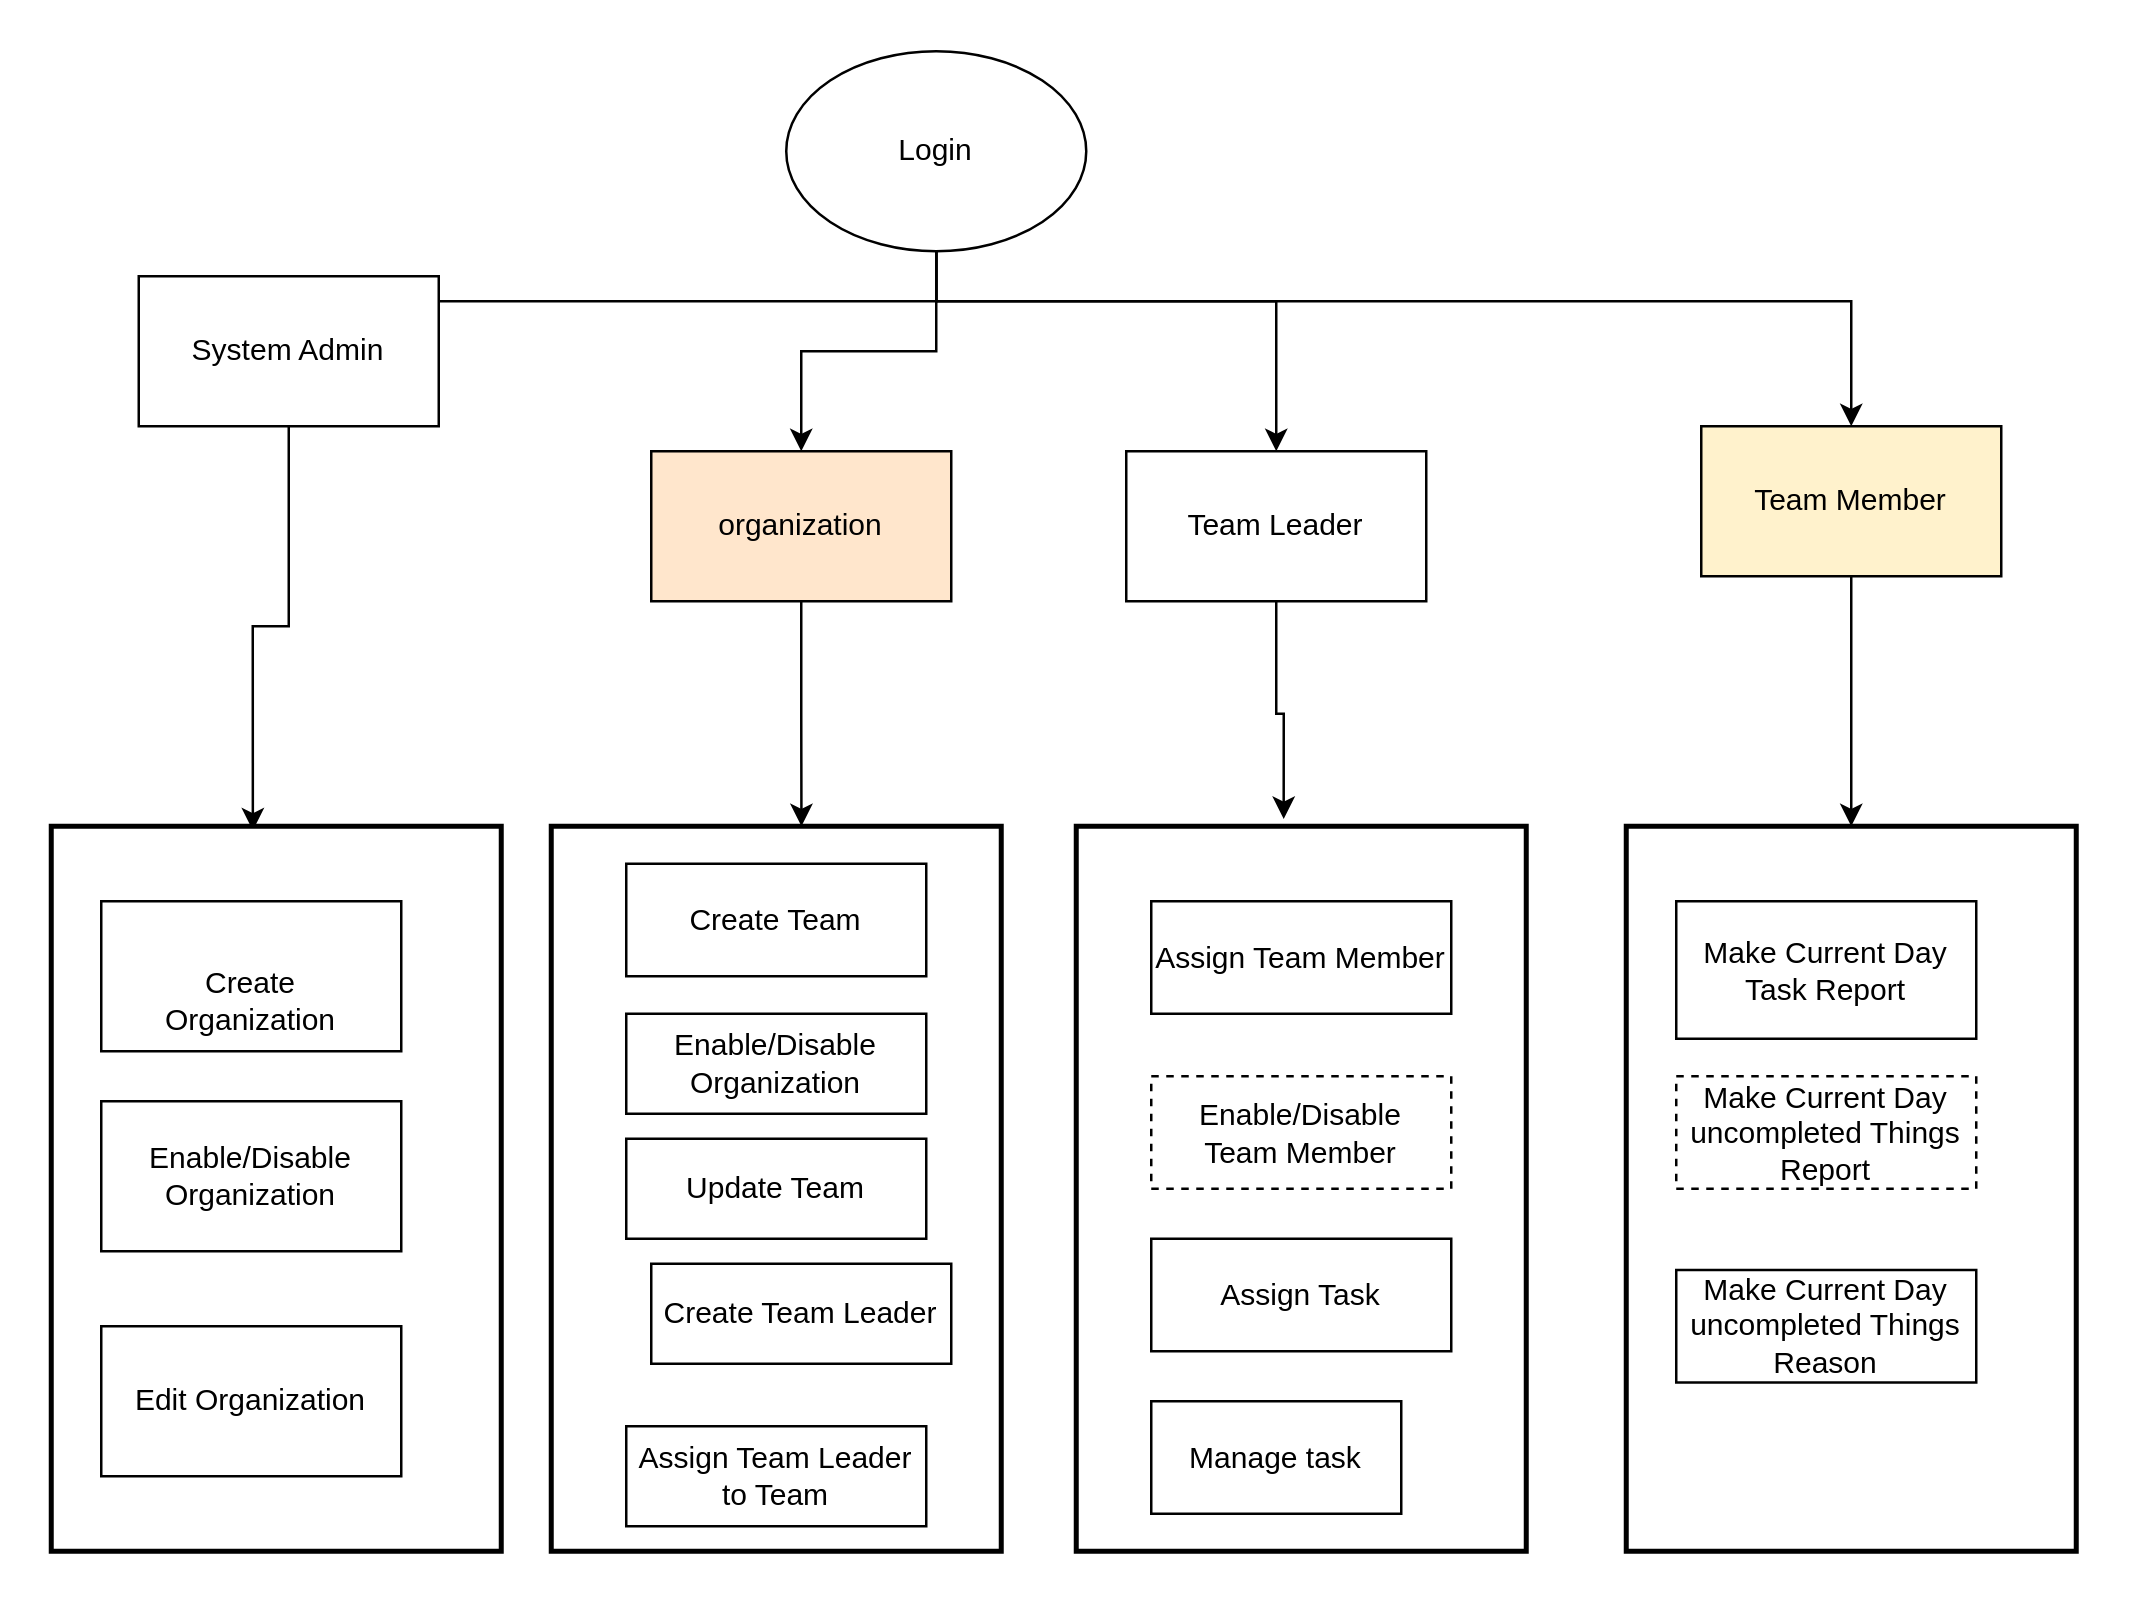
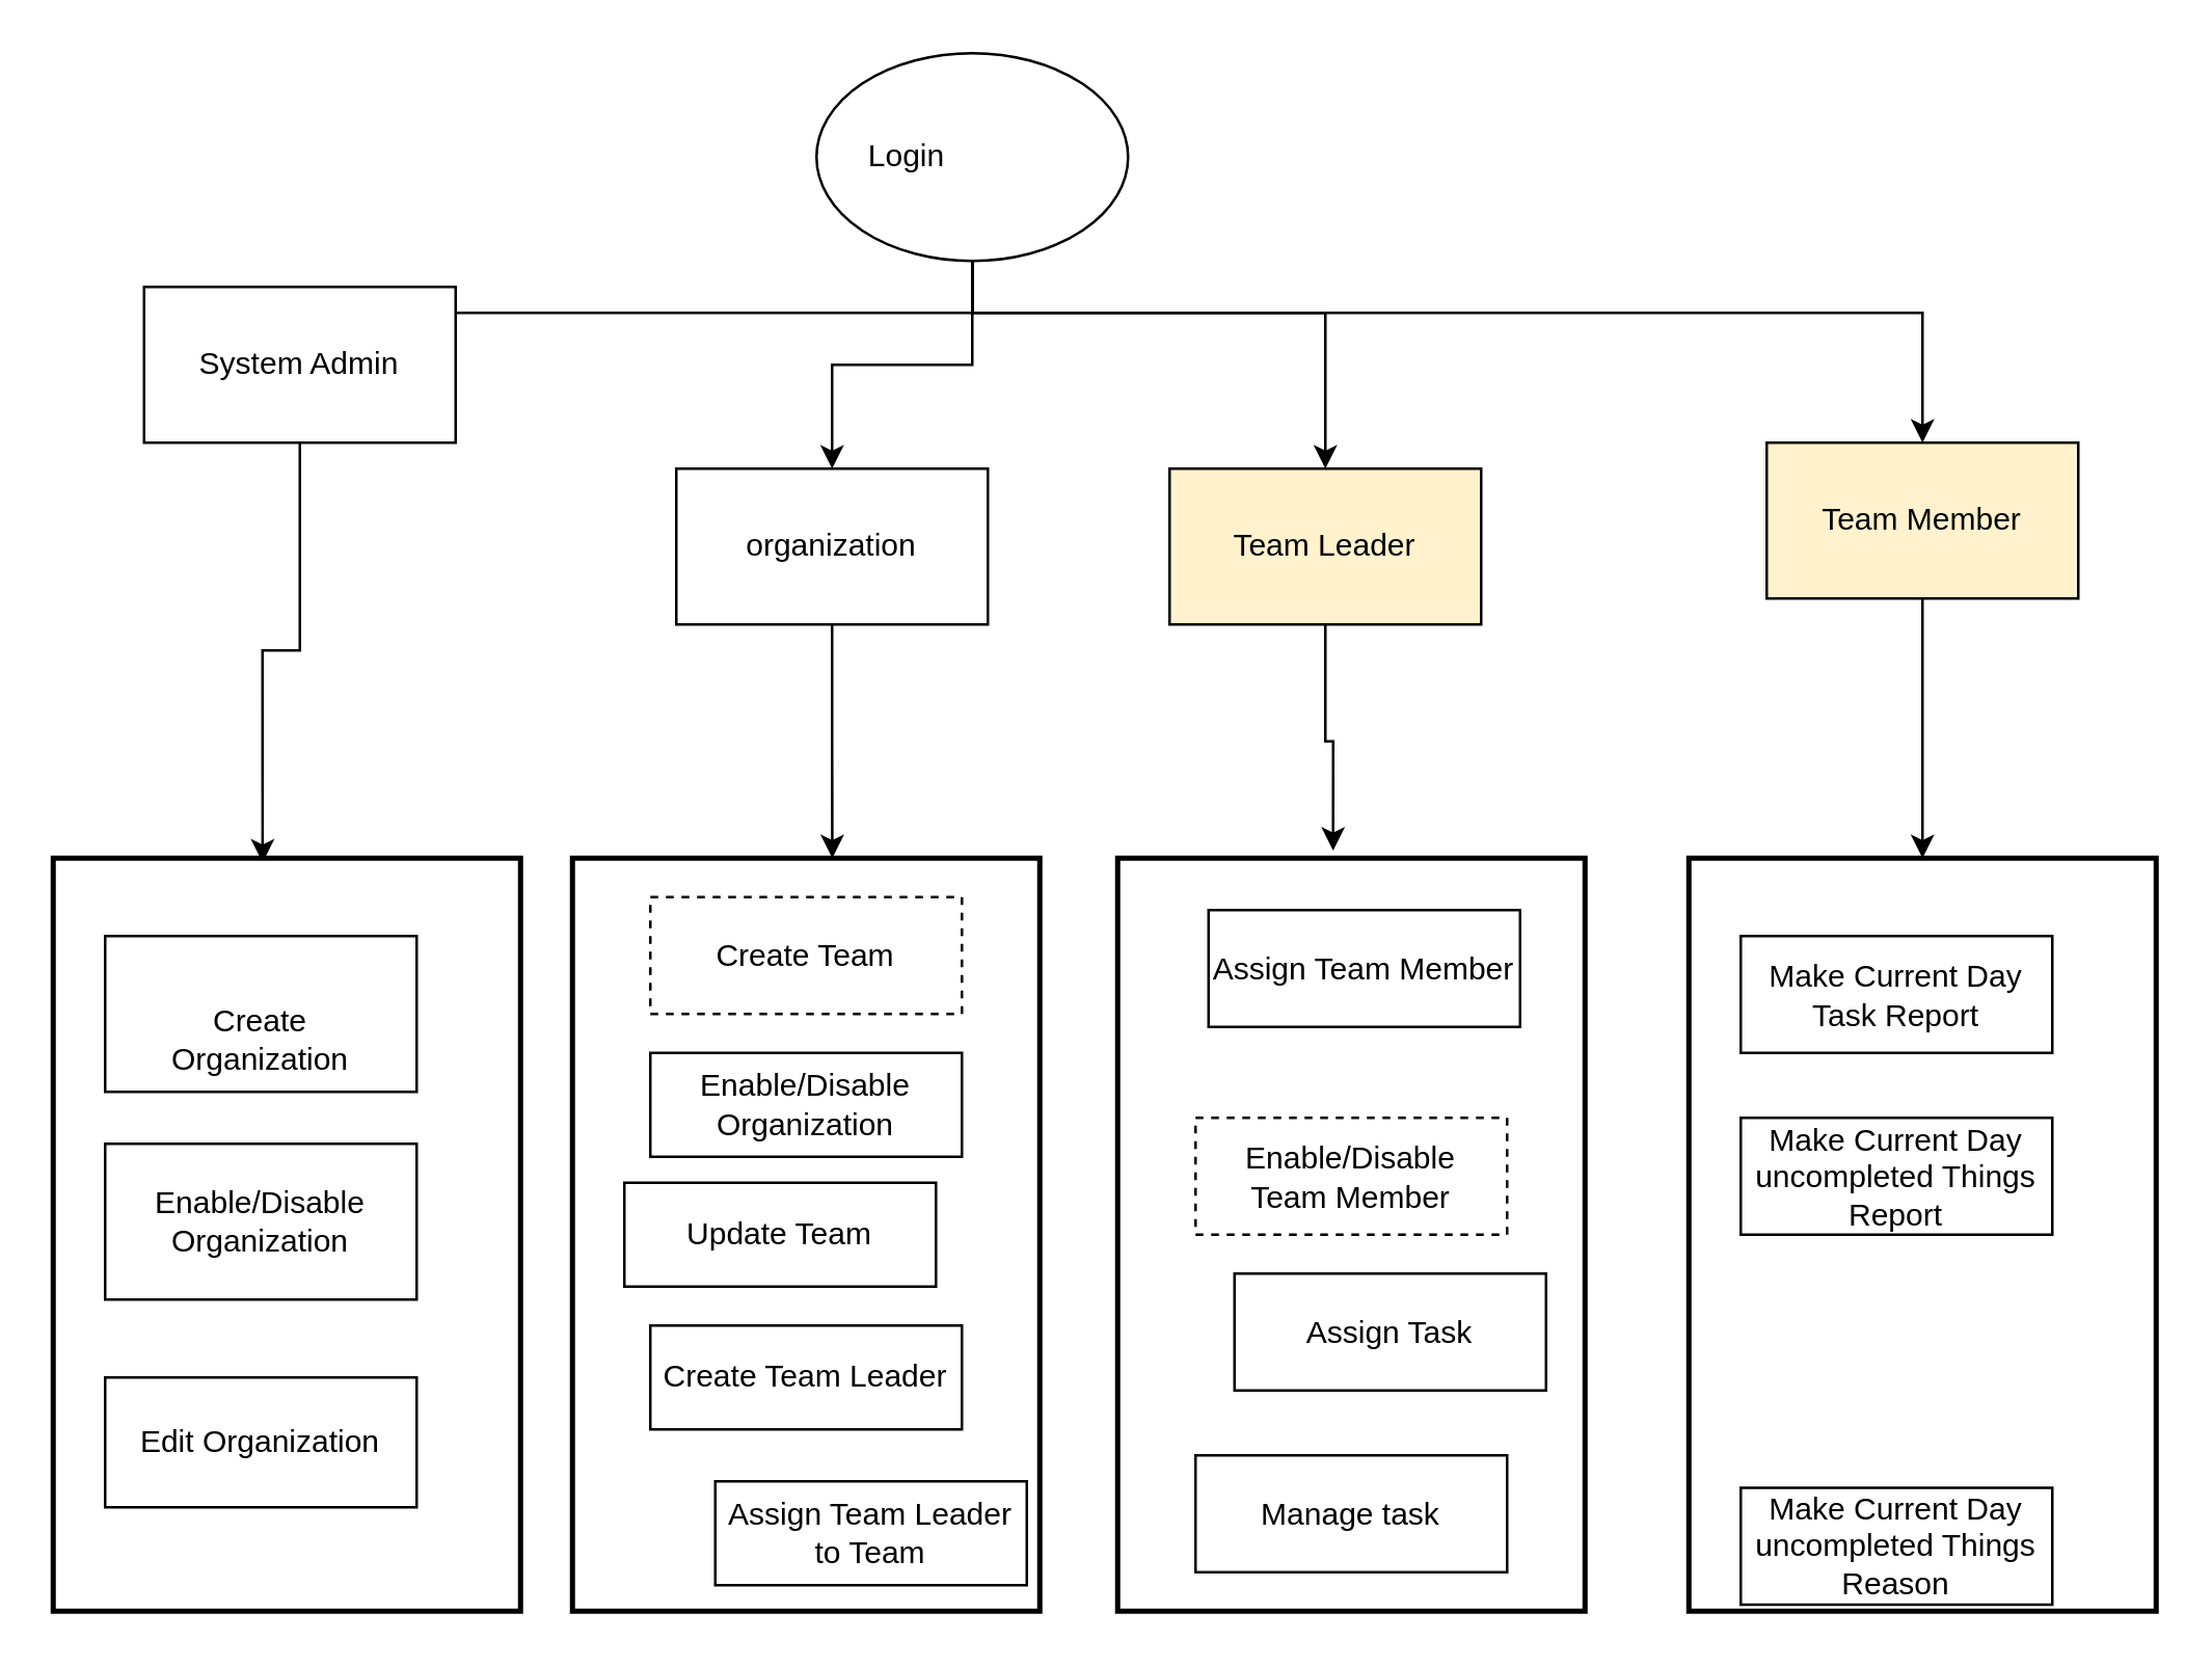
- <mxCell id="7" value="Login" style="text;html=1;strokeColor=none;fillColor=none;align=center;verticalAlign=middle;whiteSpace=wrap;rounded=0;" vertex="1" parent="6"><mxGeometry x="30" y="25" width="60" height="30" as="geometry" /></mxCell>
+ <mxCell id="7" value="Login" style="text;html=1;strokeColor=none;fillColor=none;align=center;verticalAlign=middle;whiteSpace=wrap;rounded=0;" vertex="1" parent="6"><mxGeometry x="5" y="25" width="60" height="30" as="geometry" /></mxCell>
- <mxCell id="11" value="organization" style="rounded=0;whiteSpace=wrap;html=1;fillColor=#ffe6cc;" vertex="1" parent="1"><mxGeometry x="260" y="180" width="120" height="60" as="geometry" /></mxCell>
+ <mxCell id="11" value="organization" style="rounded=0;whiteSpace=wrap;html=1;" vertex="1" parent="1"><mxGeometry x="260" y="180" width="120" height="60" as="geometry" /></mxCell>
- <mxCell id="13" value="Team Leader" style="rounded=0;whiteSpace=wrap;html=1;" vertex="1" parent="1"><mxGeometry x="450" y="180" width="120" height="60" as="geometry" /></mxCell>
+ <mxCell id="13" value="Team Leader" style="rounded=0;whiteSpace=wrap;html=1;fillColor=#fff2cc;" vertex="1" parent="1"><mxGeometry x="450" y="180" width="120" height="60" as="geometry" /></mxCell>
- <mxCell id="24" value="Create Team" style="rounded=0;whiteSpace=wrap;html=1;gradientColor=none;" vertex="1" parent="1"><mxGeometry x="250" y="345" width="120" height="45" as="geometry" /></mxCell>
+ <mxCell id="24" value="Create Team" style="rounded=0;whiteSpace=wrap;html=1;gradientColor=none;dashed=1;" vertex="1" parent="1"><mxGeometry x="250" y="345" width="120" height="45" as="geometry" /></mxCell>
- <mxCell id="29" value="Assign Team Member" style="rounded=0;whiteSpace=wrap;html=1;gradientColor=none;" vertex="1" parent="1"><mxGeometry x="460" y="360" width="120" height="45" as="geometry" /></mxCell>
+ <mxCell id="29" value="Assign Team Member" style="rounded=0;whiteSpace=wrap;html=1;gradientColor=none;" vertex="1" parent="1"><mxGeometry x="465" y="350" width="120" height="45" as="geometry" /></mxCell>
- <mxCell id="33" value="Make Current Day Task Report" style="rounded=0;whiteSpace=wrap;html=1;gradientColor=none;" vertex="1" parent="1"><mxGeometry x="670" y="360" width="120" height="55" as="geometry" /></mxCell>
+ <mxCell id="33" value="Make Current Day Task Report" style="rounded=0;whiteSpace=wrap;html=1;gradientColor=none;" vertex="1" parent="1"><mxGeometry x="670" y="360" width="120" height="45" as="geometry" /></mxCell>
- <mxCell id="34" value="Make Current Day&lt;br&gt;uncompleted Things Report" style="rounded=0;whiteSpace=wrap;html=1;gradientColor=none;dashed=1;" vertex="1" parent="1"><mxGeometry x="670" y="430" width="120" height="45" as="geometry" /></mxCell>
+ <mxCell id="34" value="Make Current Day&lt;br&gt;uncompleted Things Report" style="rounded=0;whiteSpace=wrap;html=1;gradientColor=none;" vertex="1" parent="1"><mxGeometry x="670" y="430" width="120" height="45" as="geometry" /></mxCell>
- <mxCell id="26" value="Update Team" style="rounded=0;whiteSpace=wrap;html=1;gradientColor=none;" vertex="1" parent="1"><mxGeometry x="250" y="455" width="120" height="40" as="geometry" /></mxCell>
+ <mxCell id="26" value="Update Team" style="rounded=0;whiteSpace=wrap;html=1;gradientColor=none;" vertex="1" parent="1"><mxGeometry x="240" y="455" width="120" height="40" as="geometry" /></mxCell>
- <mxCell id="31" value="Assign Task" style="rounded=0;whiteSpace=wrap;html=1;gradientColor=none;" vertex="1" parent="1"><mxGeometry x="460" y="495" width="120" height="45" as="geometry" /></mxCell>
+ <mxCell id="31" value="Assign Task" style="rounded=0;whiteSpace=wrap;html=1;gradientColor=none;" vertex="1" parent="1"><mxGeometry x="475" y="490" width="120" height="45" as="geometry" /></mxCell>
- <mxCell id="27" value="Create Team Leader" style="rounded=0;whiteSpace=wrap;html=1;gradientColor=none;" vertex="1" parent="1"><mxGeometry x="260" y="505" width="120" height="40" as="geometry" /></mxCell>
+ <mxCell id="27" value="Create Team Leader" style="rounded=0;whiteSpace=wrap;html=1;gradientColor=none;" vertex="1" parent="1"><mxGeometry x="250" y="510" width="120" height="40" as="geometry" /></mxCell>
- <mxCell id="35" value="Make Current Day&lt;br&gt;uncompleted Things Reason" style="rounded=0;whiteSpace=wrap;html=1;gradientColor=none;" vertex="1" parent="1"><mxGeometry x="670" y="507.5" width="120" height="45" as="geometry" /></mxCell>
+ <mxCell id="35" value="Make Current Day&lt;br&gt;uncompleted Things Reason" style="rounded=0;whiteSpace=wrap;html=1;gradientColor=none;" vertex="1" parent="1"><mxGeometry x="670" y="572.5" width="120" height="45" as="geometry" /></mxCell>
- <mxCell id="20" value="Edit Organization" style="rounded=0;whiteSpace=wrap;html=1;gradientColor=none;" vertex="1" parent="1"><mxGeometry x="40" y="530" width="120" height="60" as="geometry" /></mxCell>
+ <mxCell id="20" value="Edit Organization" style="rounded=0;whiteSpace=wrap;html=1;gradientColor=none;" vertex="1" parent="1"><mxGeometry x="40" y="530" width="120" height="50" as="geometry" /></mxCell>
- <mxCell id="32" value="Manage task" style="rounded=0;whiteSpace=wrap;html=1;gradientColor=none;" vertex="1" parent="1"><mxGeometry x="460" y="560" width="100" height="45" as="geometry" /></mxCell>
+ <mxCell id="32" value="Manage task" style="rounded=0;whiteSpace=wrap;html=1;gradientColor=none;" vertex="1" parent="1"><mxGeometry x="460" y="560" width="120" height="45" as="geometry" /></mxCell>
- <mxCell id="28" value="Assign Team Leader&lt;br&gt;to Team" style="rounded=0;whiteSpace=wrap;html=1;gradientColor=none;" vertex="1" parent="1"><mxGeometry x="250" y="570" width="120" height="40" as="geometry" /></mxCell>
+ <mxCell id="28" value="Assign Team Leader&lt;br&gt;to Team" style="rounded=0;whiteSpace=wrap;html=1;gradientColor=none;" vertex="1" parent="1"><mxGeometry x="275" y="570" width="120" height="40" as="geometry" /></mxCell>
